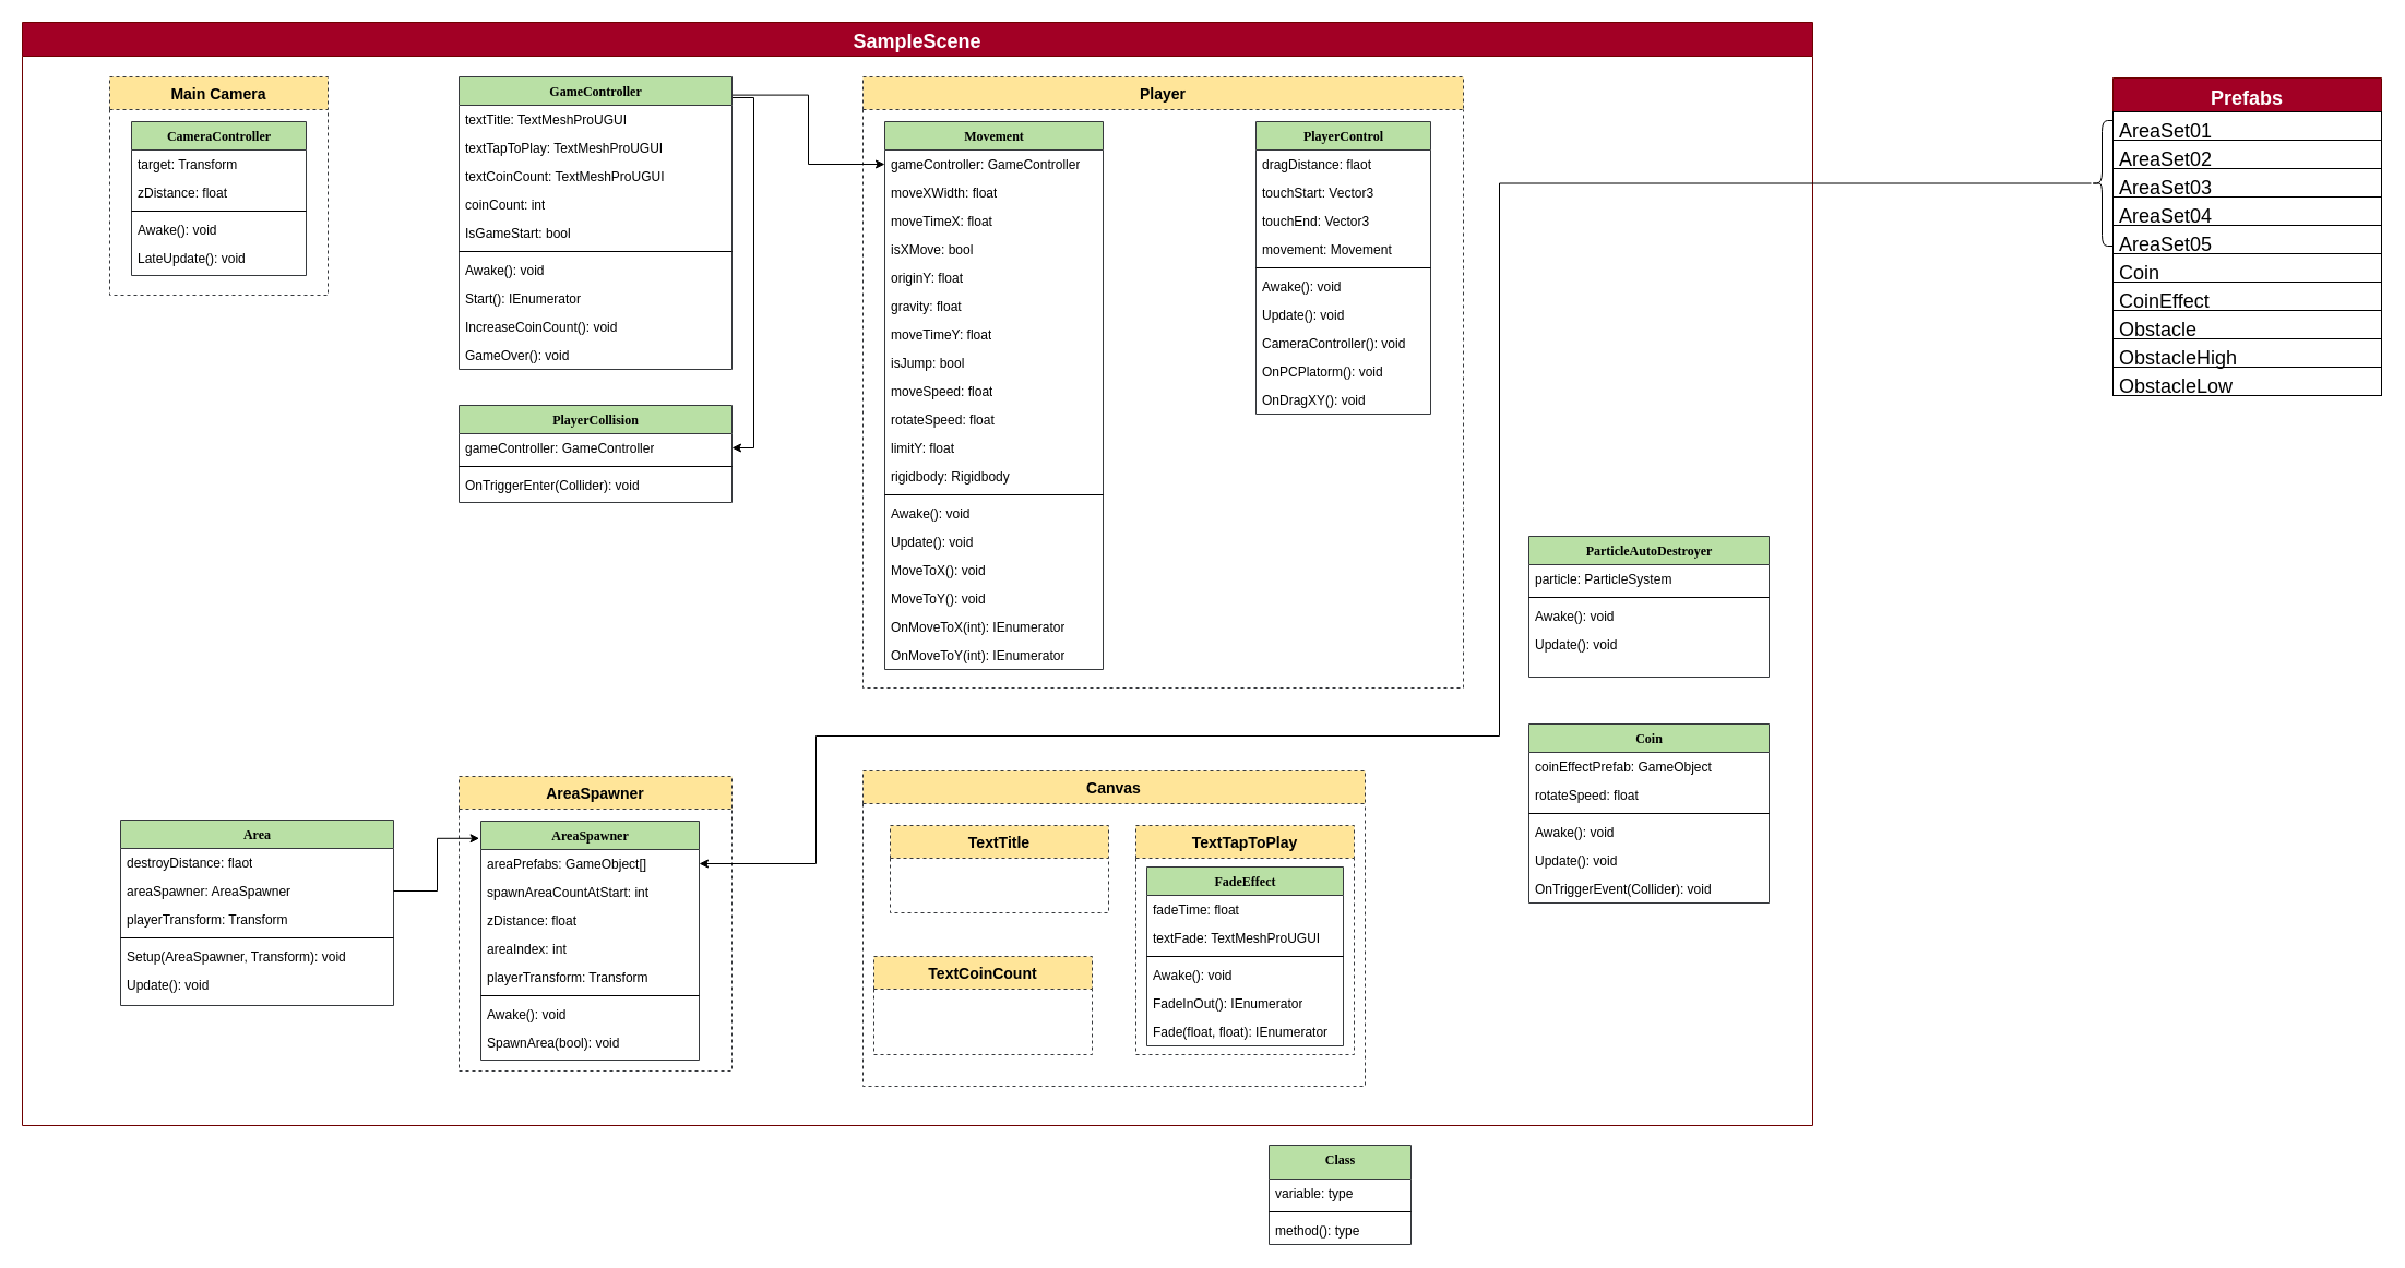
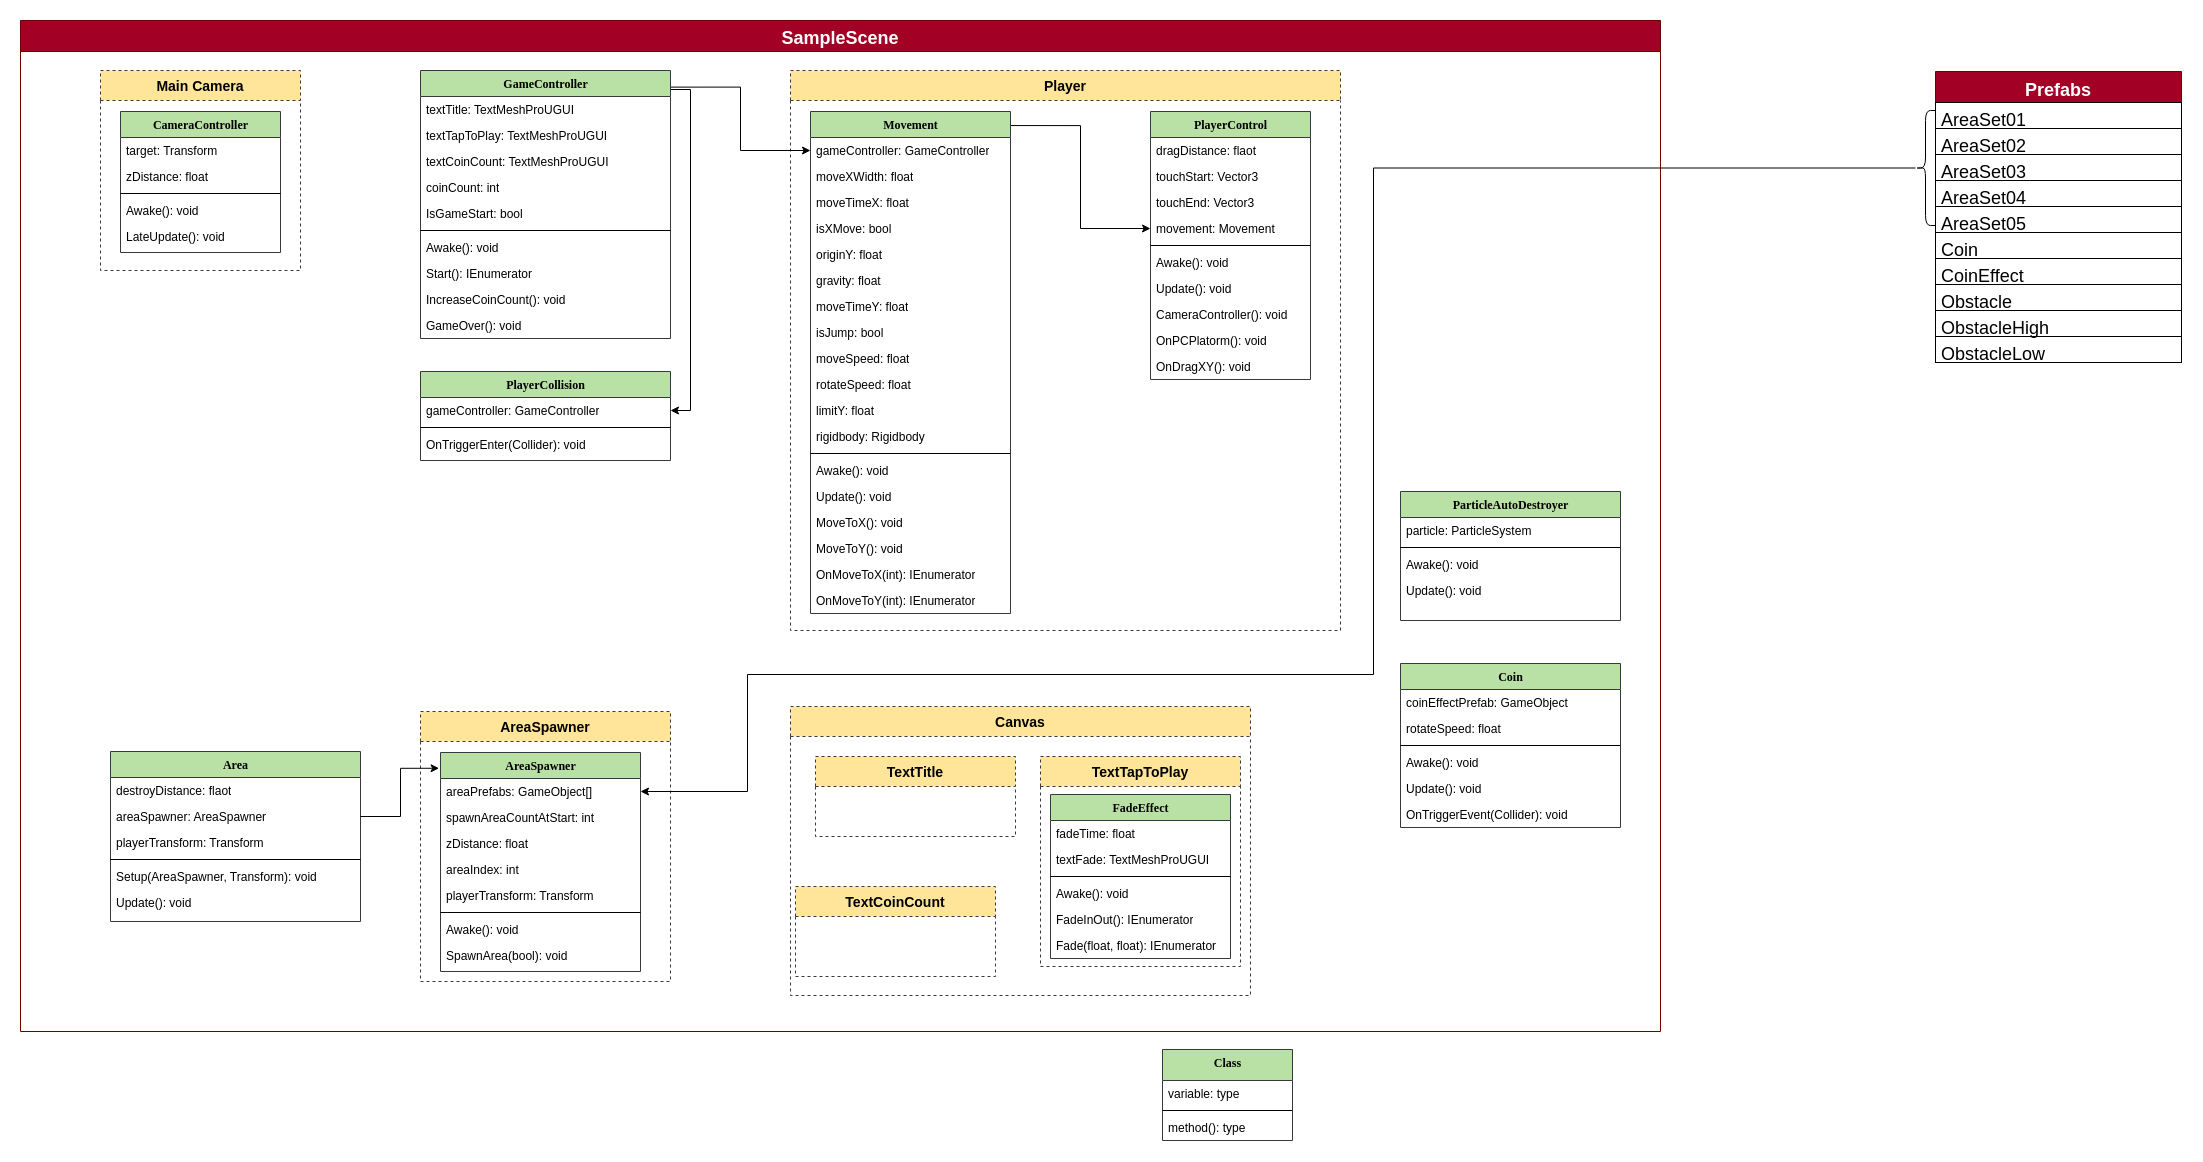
+ <mxCell id="5" style="edgeStyle=orthogonalEdgeStyle;rounded=0;orthogonalLoop=1;jettySize=auto;html=1;fontSize=14;exitX=0.996;exitY=0.028;exitDx=0;exitDy=0;exitPerimeter=0;" parent="4" source="6" target="30" edge="1"><mxGeometry relative="1" as="geometry" /></mxCell>
- <mxCell id="88" value="TextCoinCount" style="swimlane;fillColor=#FFE599;strokeColor=#36393d;fontSize=14;startSize=30;gradientColor=none;dashed=1;" parent="79" vertex="1"><mxGeometry x="10" y="170" width="200" height="90" as="geometry" /></mxCell>
+ <mxCell id="88" value="TextCoinCount" style="swimlane;fillColor=#FFE599;strokeColor=#36393d;fontSize=14;startSize=30;gradientColor=none;dashed=1;" parent="79" vertex="1"><mxGeometry x="5" y="180" width="200" height="90" as="geometry" /></mxCell>
